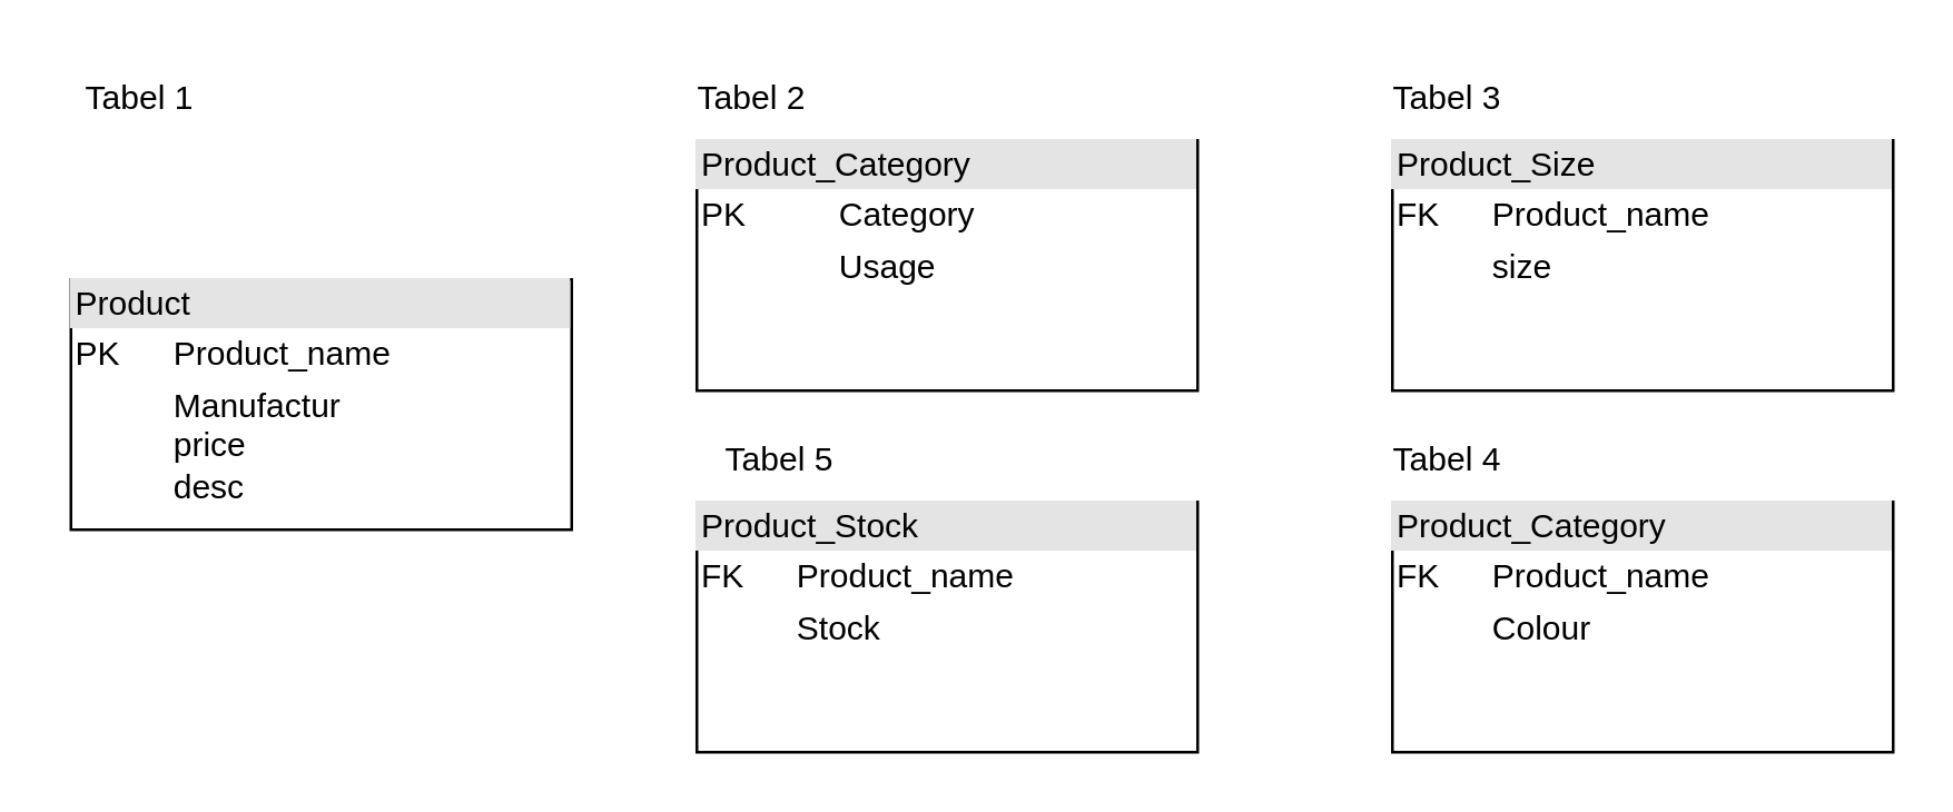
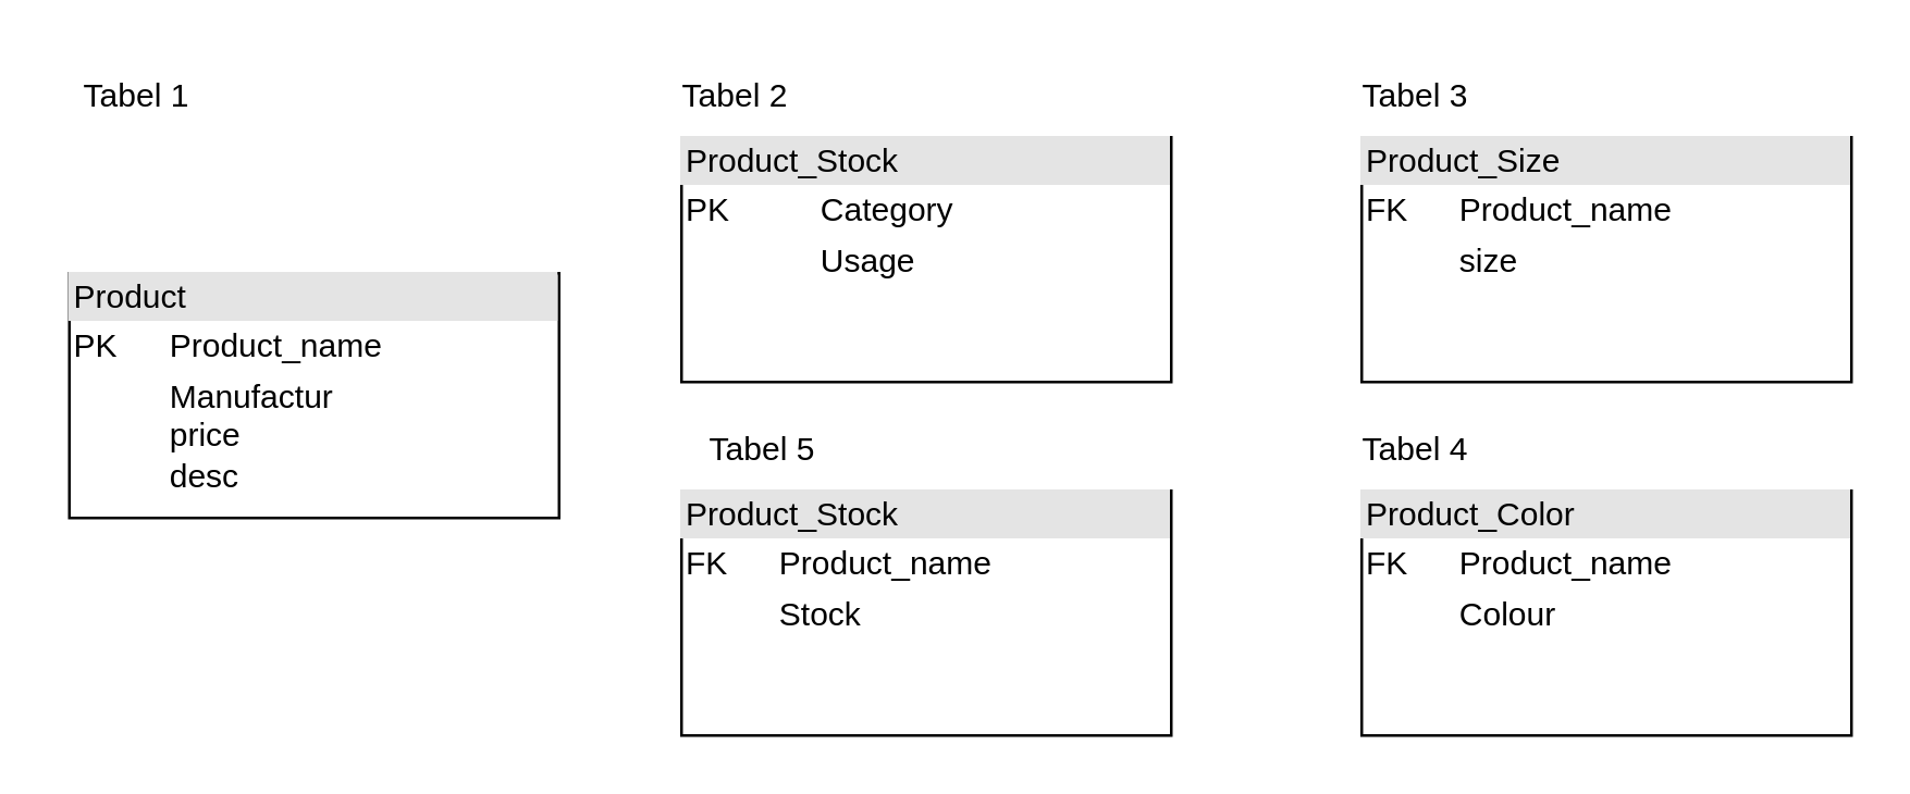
- <mxCell id="2" value="&lt;div style=&quot;box-sizing:border-box;width:100%;background:#e4e4e4;padding:2px;&quot;&gt;Product_Category&lt;/div&gt;&lt;table style=&quot;width:100%;font-size:1em;&quot; cellpadding=&quot;2&quot; cellspacing=&quot;0&quot;&gt;&lt;tbody&gt;&lt;tr&gt;&lt;td&gt;PK&lt;/td&gt;&lt;td&gt;Category&lt;/td&gt;&lt;/tr&gt;&lt;tr&gt;&lt;td&gt;&lt;br&gt;&lt;/td&gt;&lt;td&gt;Usage&lt;/td&gt;&lt;/tr&gt;&lt;/tbody&gt;&lt;/table&gt;" style="verticalAlign=top;align=left;overflow=fill;html=1;whiteSpace=wrap;" vertex="1" parent="1"><mxGeometry x="250" y="50" width="180" height="90" as="geometry" /></mxCell>
+ <mxCell id="2" value="&lt;div style=&quot;box-sizing:border-box;width:100%;background:#e4e4e4;padding:2px;&quot;&gt;Product_Stock&lt;/div&gt;&lt;table style=&quot;width:100%;font-size:1em;&quot; cellpadding=&quot;2&quot; cellspacing=&quot;0&quot;&gt;&lt;tbody&gt;&lt;tr&gt;&lt;td&gt;PK&lt;/td&gt;&lt;td&gt;Category&lt;/td&gt;&lt;/tr&gt;&lt;tr&gt;&lt;td&gt;&lt;br&gt;&lt;/td&gt;&lt;td&gt;Usage&lt;/td&gt;&lt;/tr&gt;&lt;/tbody&gt;&lt;/table&gt;" style="verticalAlign=top;align=left;overflow=fill;html=1;whiteSpace=wrap;" vertex="1" parent="1"><mxGeometry x="250" y="50" width="180" height="90" as="geometry" /></mxCell>
- <mxCell id="4" value="&lt;div style=&quot;box-sizing:border-box;width:100%;background:#e4e4e4;padding:2px;&quot;&gt;Product_Category&lt;/div&gt;&lt;table style=&quot;width:100%;font-size:1em;&quot; cellpadding=&quot;2&quot; cellspacing=&quot;0&quot;&gt;&lt;tbody&gt;&lt;tr&gt;&lt;td&gt;FK&lt;/td&gt;&lt;td&gt;Product_name&lt;/td&gt;&lt;/tr&gt;&lt;tr&gt;&lt;td&gt;&lt;br&gt;&lt;/td&gt;&lt;td&gt;Colour&lt;/td&gt;&lt;/tr&gt;&lt;tr&gt;&lt;td&gt;&lt;/td&gt;&lt;td&gt;&lt;br&gt;&lt;/td&gt;&lt;/tr&gt;&lt;/tbody&gt;&lt;/table&gt;" style="verticalAlign=top;align=left;overflow=fill;html=1;whiteSpace=wrap;" vertex="1" parent="1"><mxGeometry x="500" y="180" width="180" height="90" as="geometry" /></mxCell>
+ <mxCell id="4" value="&lt;div style=&quot;box-sizing:border-box;width:100%;background:#e4e4e4;padding:2px;&quot;&gt;Product_Color&lt;/div&gt;&lt;table style=&quot;width:100%;font-size:1em;&quot; cellpadding=&quot;2&quot; cellspacing=&quot;0&quot;&gt;&lt;tbody&gt;&lt;tr&gt;&lt;td&gt;FK&lt;/td&gt;&lt;td&gt;Product_name&lt;/td&gt;&lt;/tr&gt;&lt;tr&gt;&lt;td&gt;&lt;br&gt;&lt;/td&gt;&lt;td&gt;Colour&lt;/td&gt;&lt;/tr&gt;&lt;tr&gt;&lt;td&gt;&lt;/td&gt;&lt;td&gt;&lt;br&gt;&lt;/td&gt;&lt;/tr&gt;&lt;/tbody&gt;&lt;/table&gt;" style="verticalAlign=top;align=left;overflow=fill;html=1;whiteSpace=wrap;" vertex="1" parent="1"><mxGeometry x="500" y="180" width="180" height="90" as="geometry" /></mxCell>
